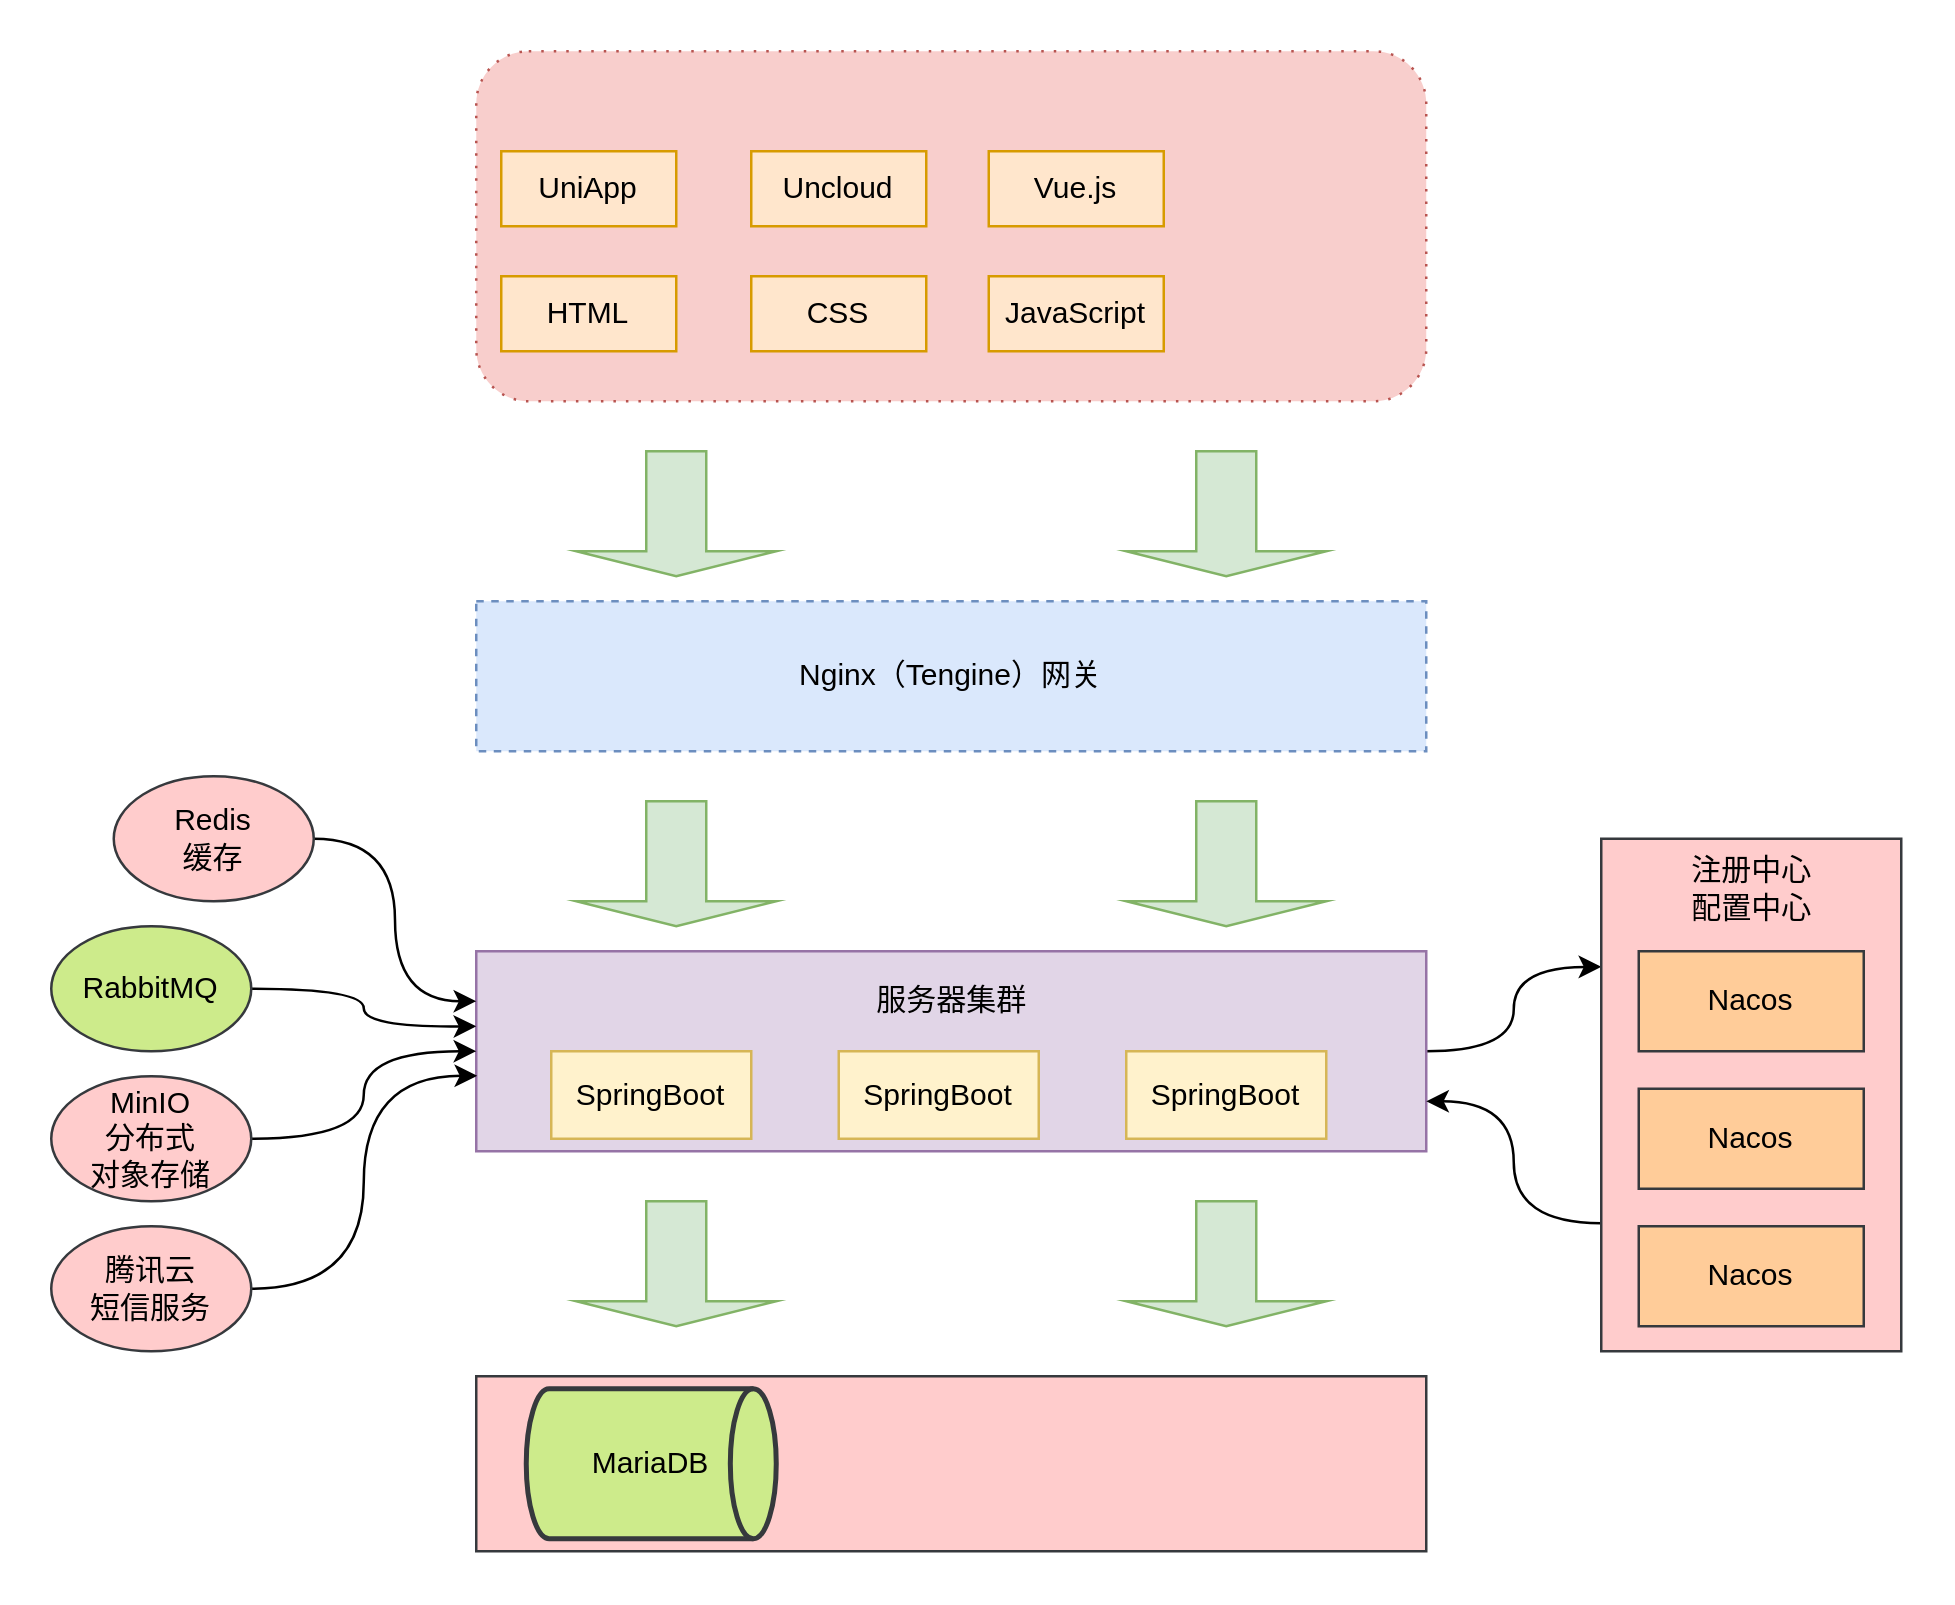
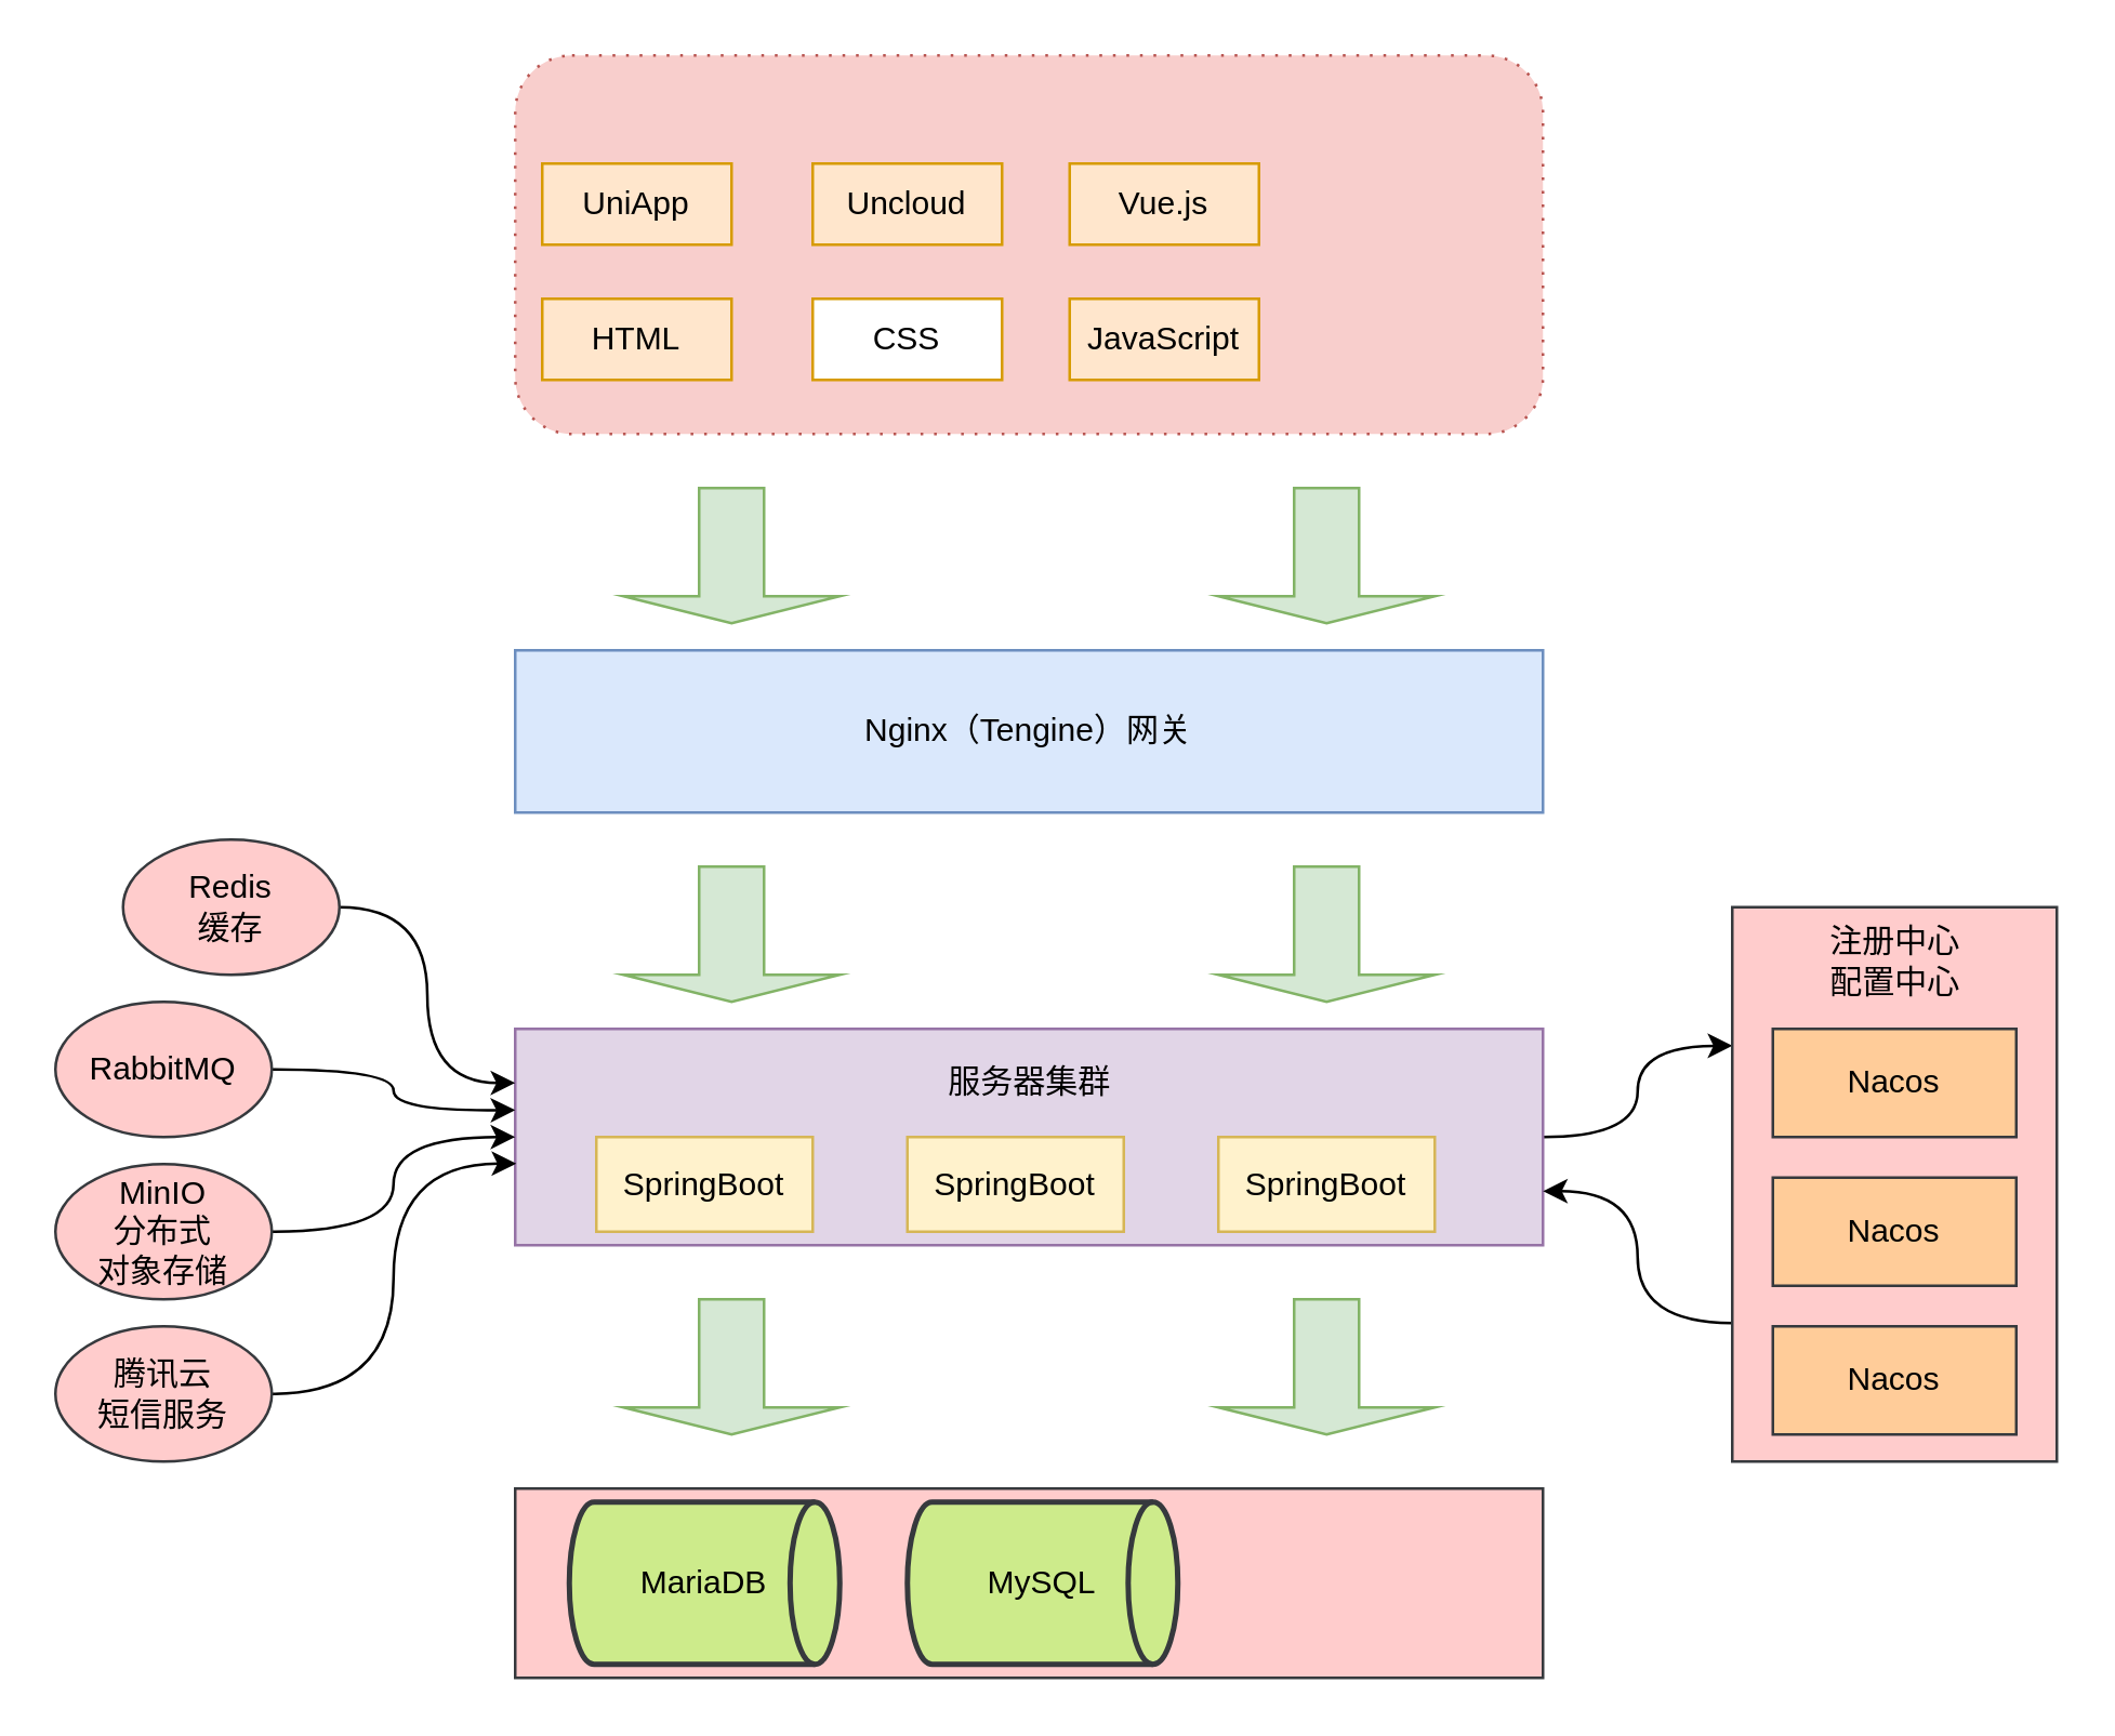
- <mxCell id="4" value="CSS" style="rounded=0;whiteSpace=wrap;html=1;fillColor=#ffe6cc;strokeColor=#d79b00;" vertex="1" parent="1"><mxGeometry x="300" y="110" width="70" height="30" as="geometry" /></mxCell>
+ <mxCell id="4" value="CSS" style="rounded=0;whiteSpace=wrap;html=1;fillColor=#ffffff;strokeColor=#d79b00;" vertex="1" parent="1"><mxGeometry x="300" y="110" width="70" height="30" as="geometry" /></mxCell>
- <mxCell id="11" value="Nginx（Tengine）网关" style="rounded=0;whiteSpace=wrap;html=1;fillColor=#dae8fc;strokeColor=#6c8ebf;dashed=1;" vertex="1" parent="1"><mxGeometry x="190" y="240" width="380" height="60" as="geometry" /></mxCell>
+ <mxCell id="11" value="Nginx（Tengine）网关" style="rounded=0;whiteSpace=wrap;html=1;fillColor=#dae8fc;strokeColor=#6c8ebf;" vertex="1" parent="1"><mxGeometry x="190" y="240" width="380" height="60" as="geometry" /></mxCell>
- <mxCell id="29" value="RabbitMQ" style="ellipse;whiteSpace=wrap;html=1;fillColor=#cdeb8b;strokeColor=#36393d;" vertex="1" parent="1"><mxGeometry x="20" y="370" width="80" height="50" as="geometry" /></mxCell>
+ <mxCell id="29" value="RabbitMQ" style="ellipse;whiteSpace=wrap;html=1;fillColor=#ffcccc;strokeColor=#36393d;" vertex="1" parent="1"><mxGeometry x="20" y="370" width="80" height="50" as="geometry" /></mxCell>
+ <mxCell id="38" value="MySQL" style="strokeWidth=2;html=1;shape=mxgraph.flowchart.direct_data;whiteSpace=wrap;fillColor=#cdeb8b;strokeColor=#36393d;" vertex="1" parent="1"><mxGeometry x="335" y="555" width="100" height="60" as="geometry" /></mxCell>
